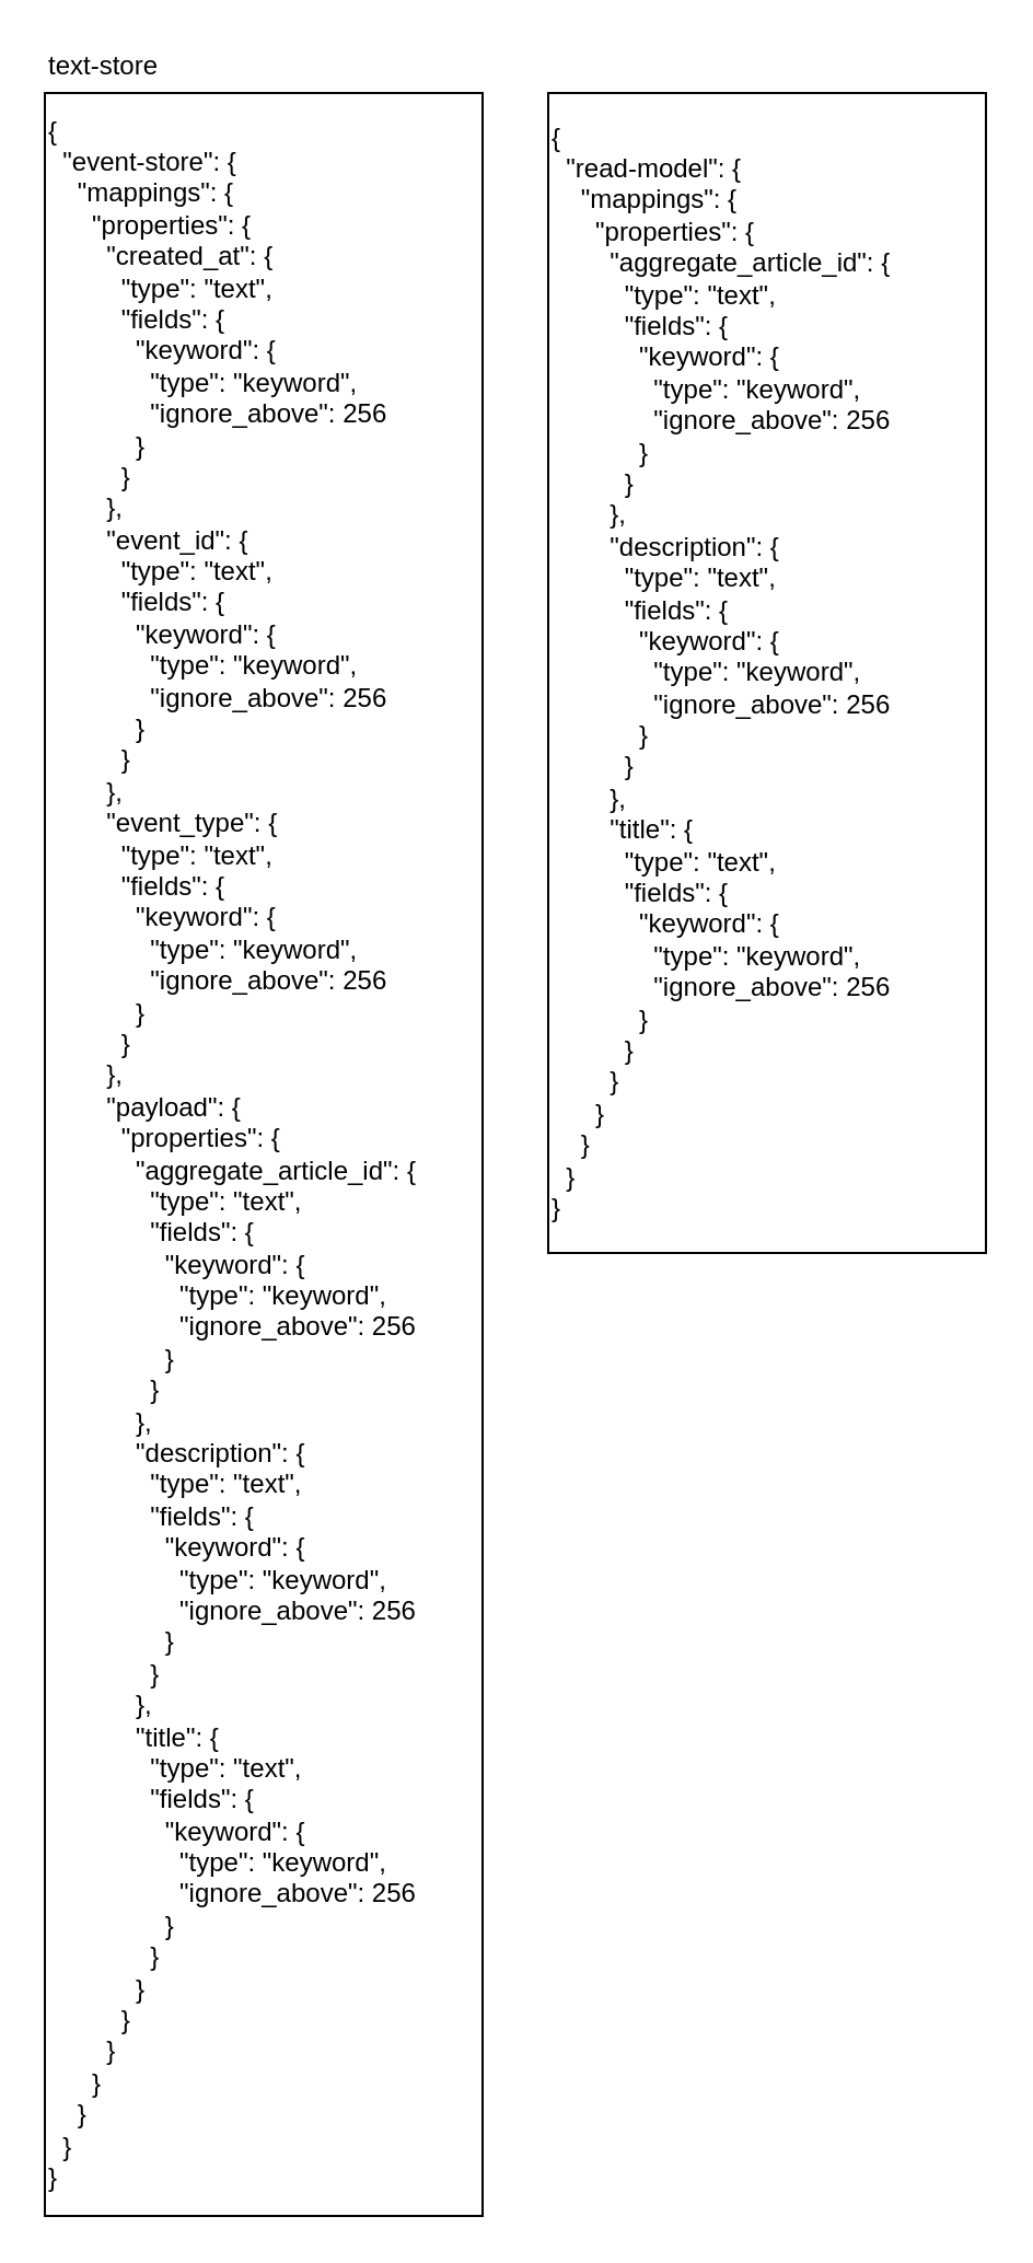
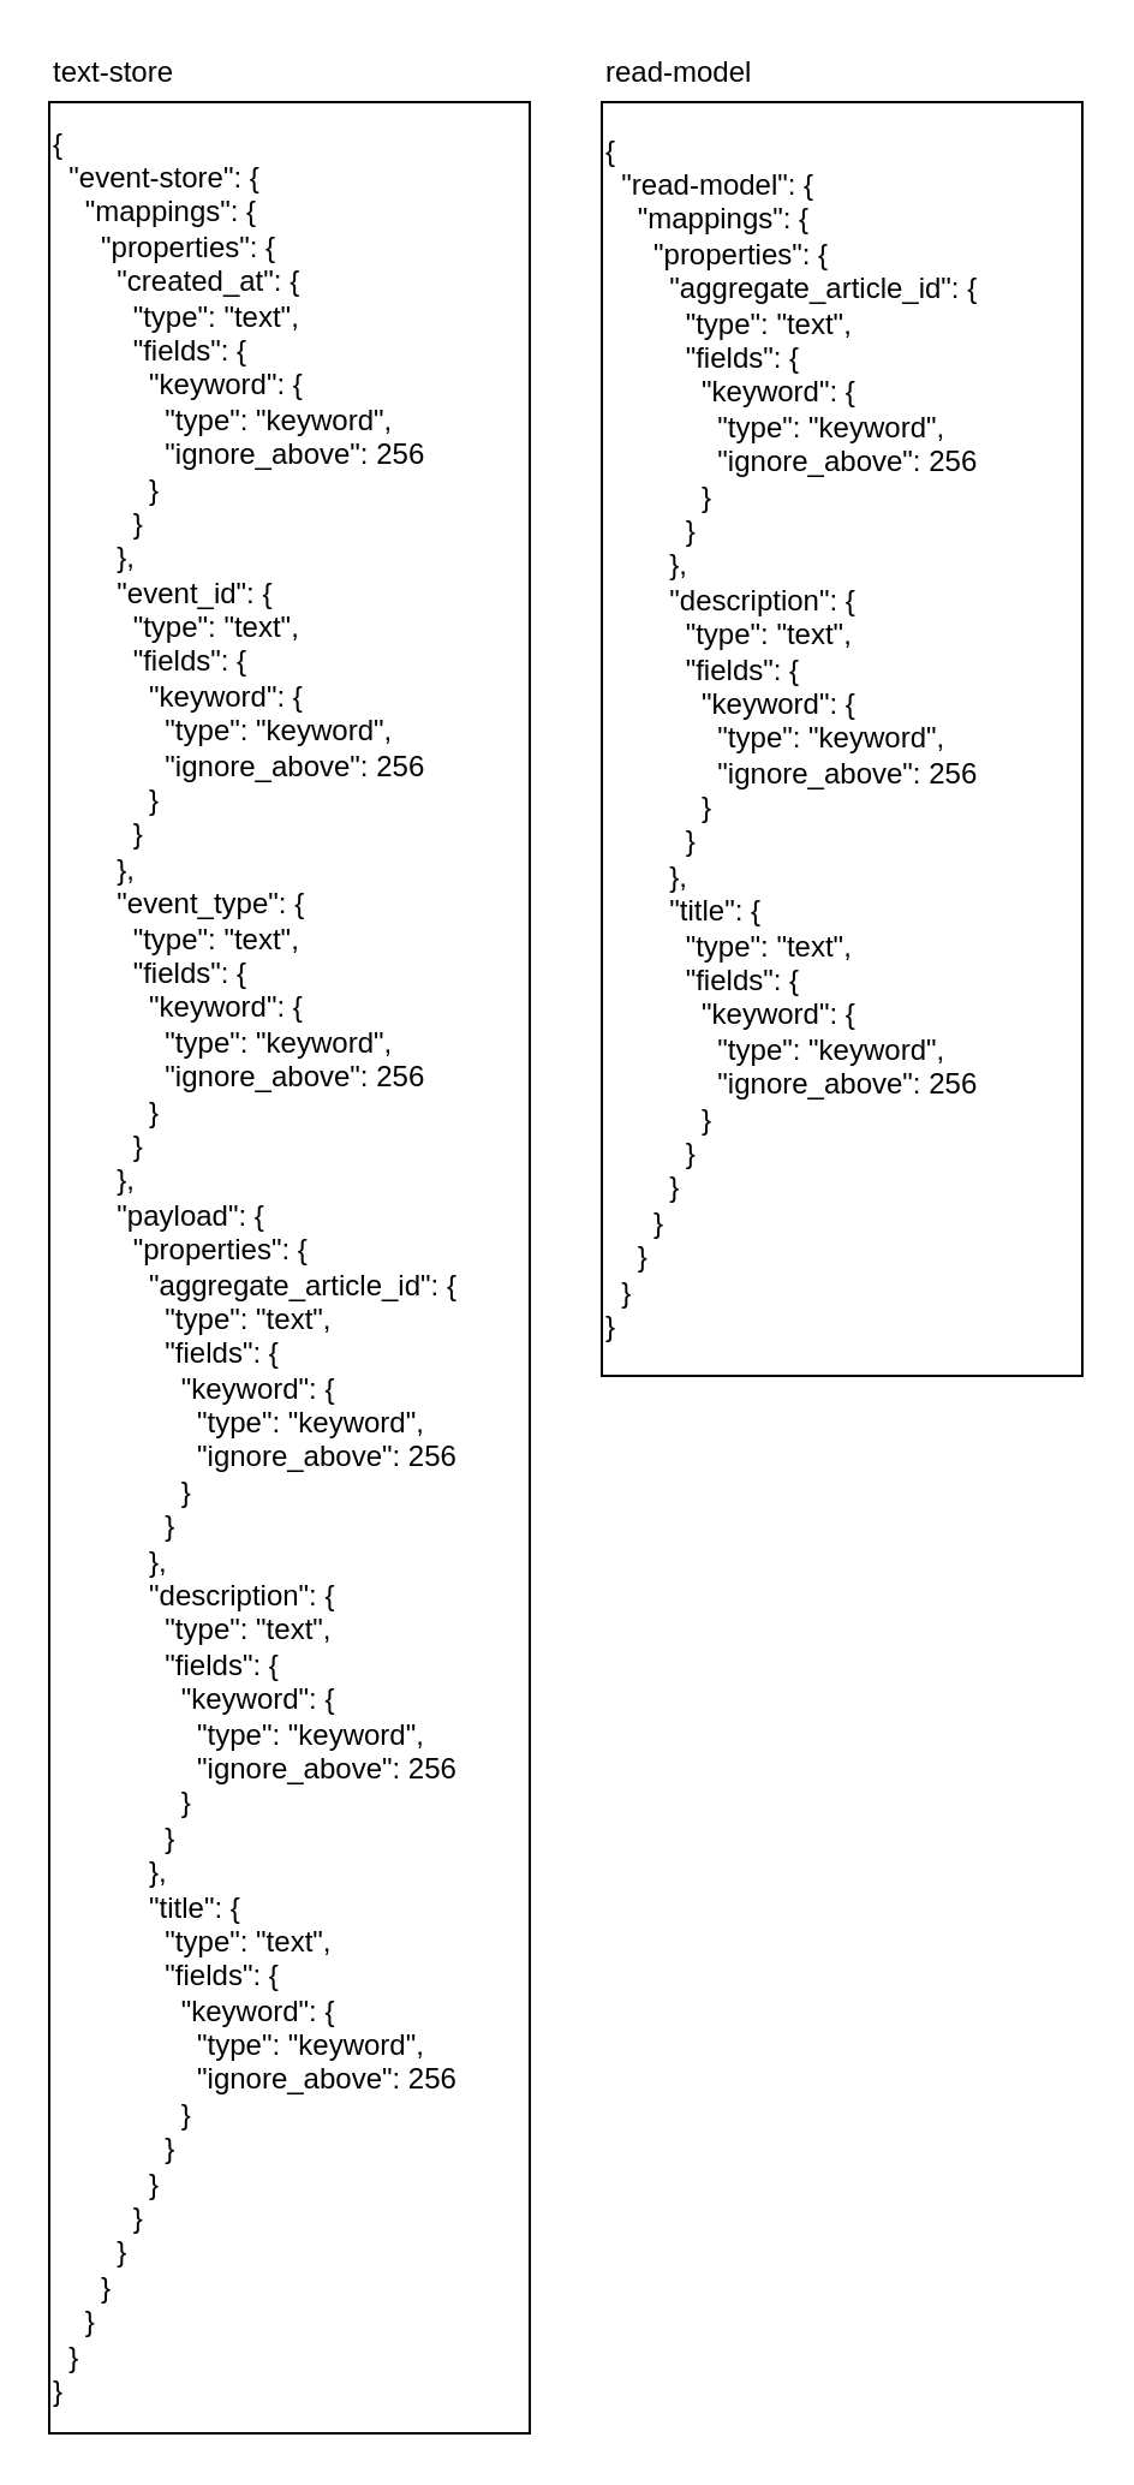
+ <mxCell id="5" value="read-model" style="text;html=1;align=left;verticalAlign=middle;resizable=0;points=[];autosize=1;" vertex="1" parent="1"><mxGeometry x="250" y="20" width="80" height="20" as="geometry" /></mxCell>
